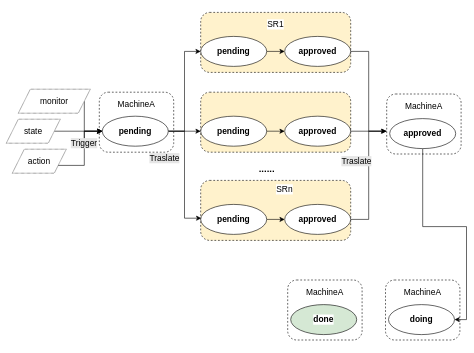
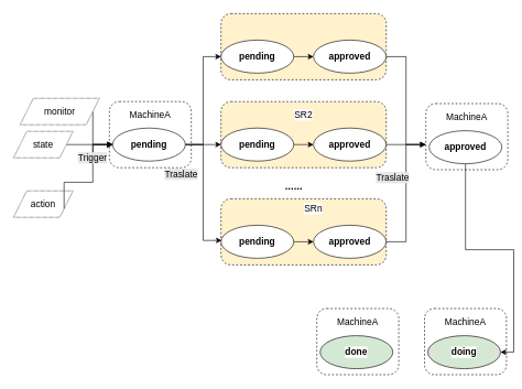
- <mxCell id="22" value="SR1" style="text;html=1;strokeColor=none;fillColor=none;align=center;verticalAlign=middle;whiteSpace=wrap;rounded=0;labelBackgroundColor=#ffffff;fontSize=14;" vertex="1" parent="1"><mxGeometry x="439" y="30" width="40" height="20" as="geometry" /></mxCell>
+ <mxCell id="28" value="SR2" style="text;html=1;strokeColor=none;fillColor=none;align=center;verticalAlign=middle;whiteSpace=wrap;rounded=0;labelBackgroundColor=#ffffff;fontSize=14;" vertex="1" parent="1"><mxGeometry x="439" y="163" width="40" height="20" as="geometry" /></mxCell>
- <mxCell id="9" value="state" style="shape=parallelogram;perimeter=parallelogramPerimeter;whiteSpace=wrap;html=1;fixedSize=1;dashed=1;dashPattern=1 1;labelBackgroundColor=#ffffff;fontSize=14;" vertex="1" parent="1"><mxGeometry x="10" y="198" width="90" height="40" as="geometry" /></mxCell>
+ <mxCell id="9" value="state" style="shape=parallelogram;perimeter=parallelogramPerimeter;whiteSpace=wrap;html=1;fixedSize=1;dashed=1;dashPattern=1 1;labelBackgroundColor=#ffffff;fontSize=14;" vertex="1" parent="1"><mxGeometry x="20" y="198" width="90" height="40" as="geometry" /></mxCell>
- <mxCell id="11" value="action" style="shape=parallelogram;perimeter=parallelogramPerimeter;whiteSpace=wrap;html=1;fixedSize=1;dashed=1;dashPattern=1 1;labelBackgroundColor=#ffffff;fontSize=14;" vertex="1" parent="1"><mxGeometry x="20" y="248" width="90" height="40" as="geometry" /></mxCell>
+ <mxCell id="11" value="action" style="shape=parallelogram;perimeter=parallelogramPerimeter;whiteSpace=wrap;html=1;fixedSize=1;dashed=1;dashPattern=1 1;labelBackgroundColor=#ffffff;fontSize=14;" vertex="1" parent="1"><mxGeometry x="20" y="288" width="90" height="40" as="geometry" /></mxCell>
- <mxCell id="43" value="doing" style="ellipse;whiteSpace=wrap;html=1;labelBackgroundColor=#ffffff;fontSize=14;fontStyle=1" vertex="1" parent="1"><mxGeometry x="647" y="507" width="110" height="50" as="geometry" /></mxCell>
+ <mxCell id="43" value="doing" style="ellipse;whiteSpace=wrap;html=1;labelBackgroundColor=#ffffff;fontSize=14;fontStyle=1;fillColor=#d5e8d4;" vertex="1" parent="1"><mxGeometry x="647" y="507" width="110" height="50" as="geometry" /></mxCell>
